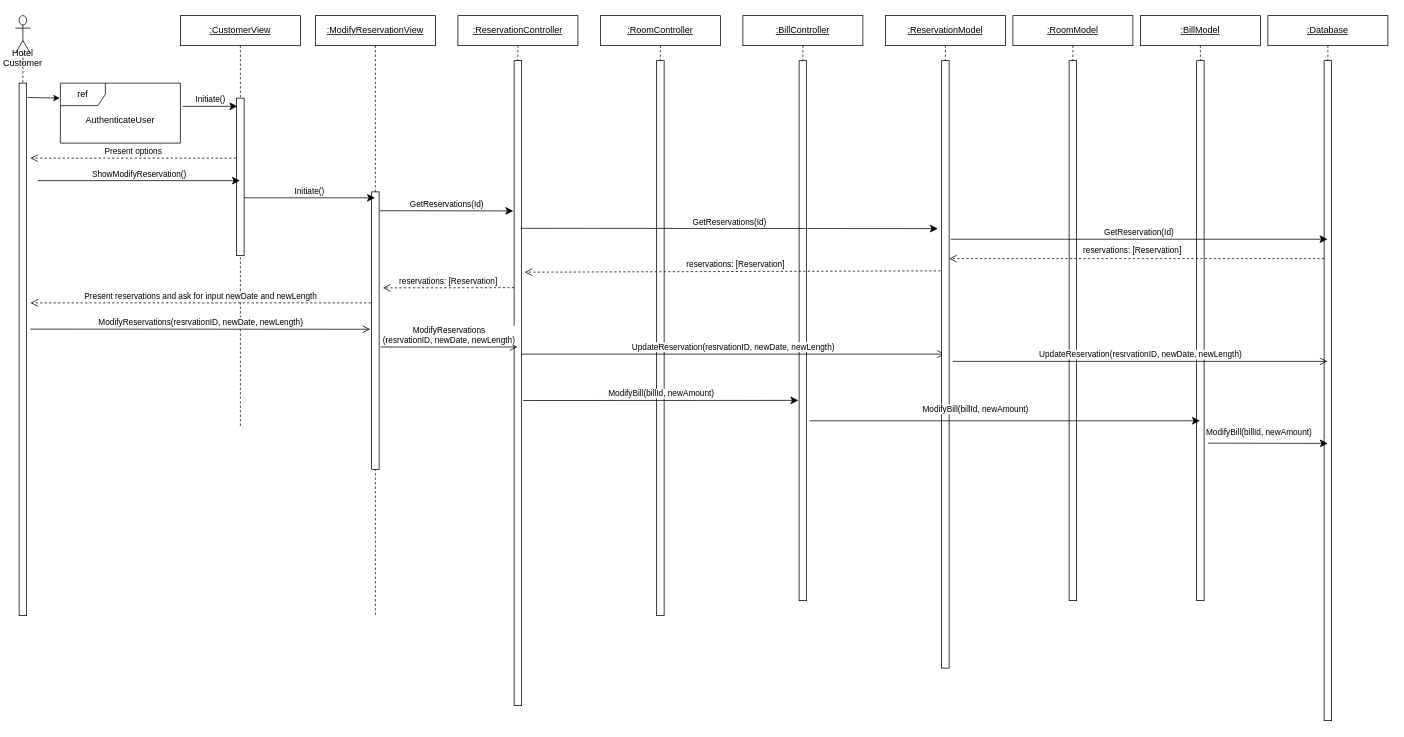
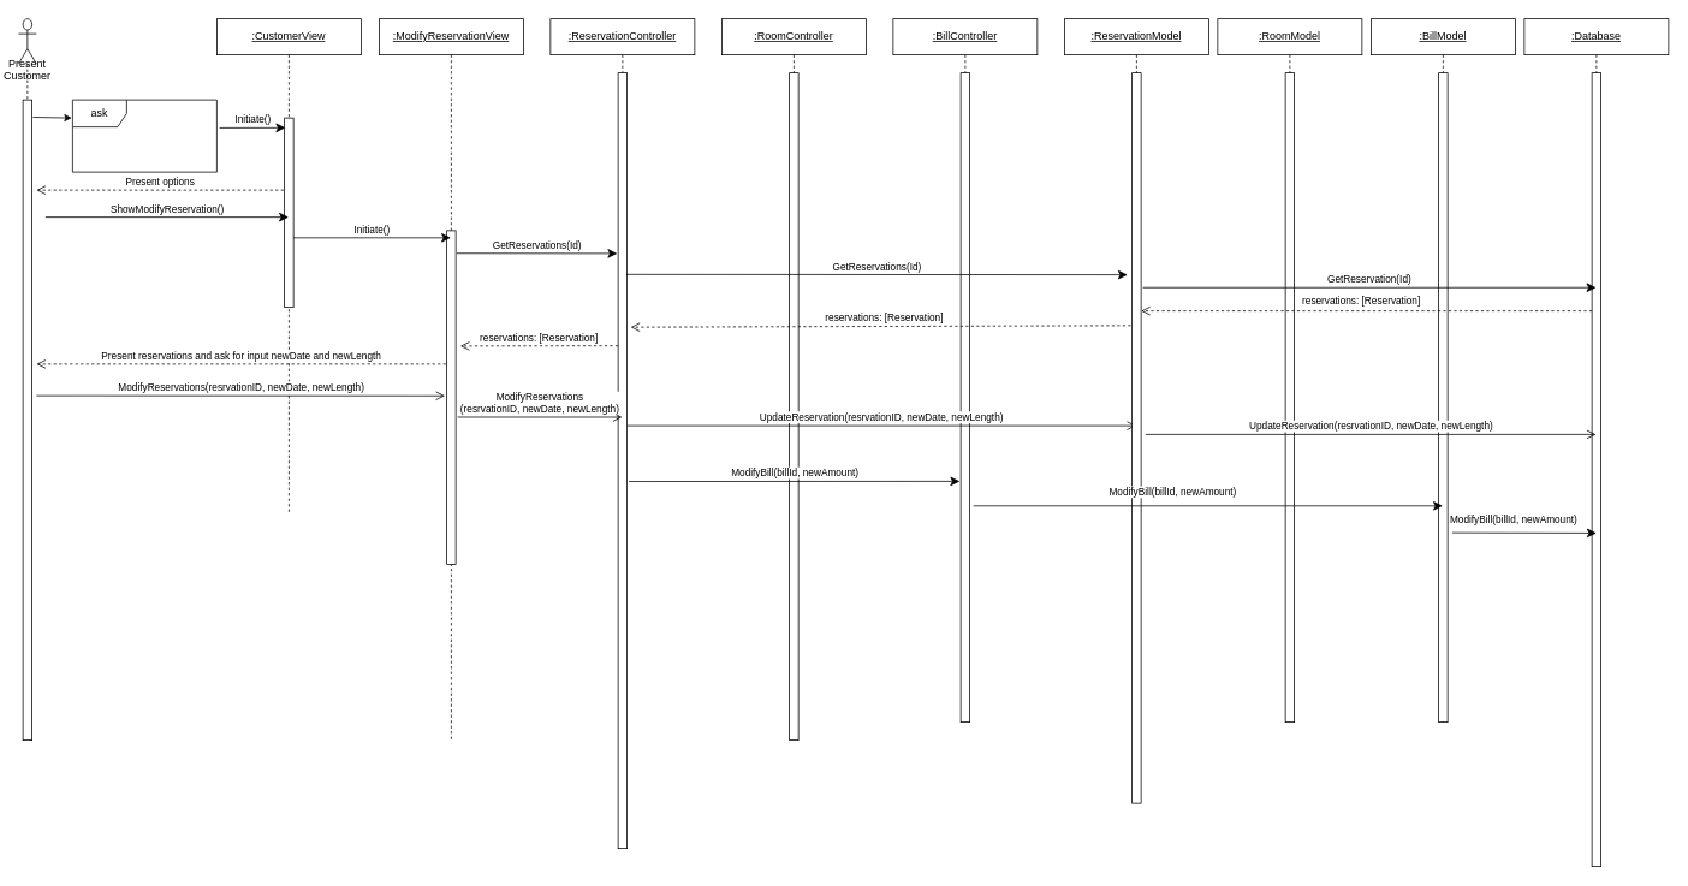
- <mxCell id="2" value="Hotel Customer" style="shape=umlLifeline;participant=umlActor;perimeter=lifelinePerimeter;whiteSpace=wrap;html=1;container=1;collapsible=0;recursiveResize=0;verticalAlign=top;spacingTop=36;outlineConnect=0;size=50;" parent="1" vertex="1"><mxGeometry x="20" y="20" width="20" height="800" as="geometry" /></mxCell>
+ <mxCell id="2" value="Present Customer" style="shape=umlLifeline;participant=umlActor;perimeter=lifelinePerimeter;whiteSpace=wrap;html=1;container=1;collapsible=0;recursiveResize=0;verticalAlign=top;spacingTop=36;outlineConnect=0;size=50;" parent="1" vertex="1"><mxGeometry x="20" y="20" width="20" height="800" as="geometry" /></mxCell>
- <mxCell id="34" value="ref" style="shape=umlFrame;whiteSpace=wrap;html=1;" vertex="1" parent="1"><mxGeometry x="80" y="110" width="160" height="80" as="geometry" /></mxCell>
+ <mxCell id="34" value="ask" style="shape=umlFrame;whiteSpace=wrap;html=1;" vertex="1" parent="1"><mxGeometry x="80" y="110" width="160" height="80" as="geometry" /></mxCell>
- <mxCell id="35" value="AuthenticateUser" style="text;html=1;strokeColor=none;fillColor=none;align=center;verticalAlign=middle;whiteSpace=wrap;rounded=0;" vertex="1" parent="1"><mxGeometry x="140" y="150" width="40" height="20" as="geometry" /></mxCell>
